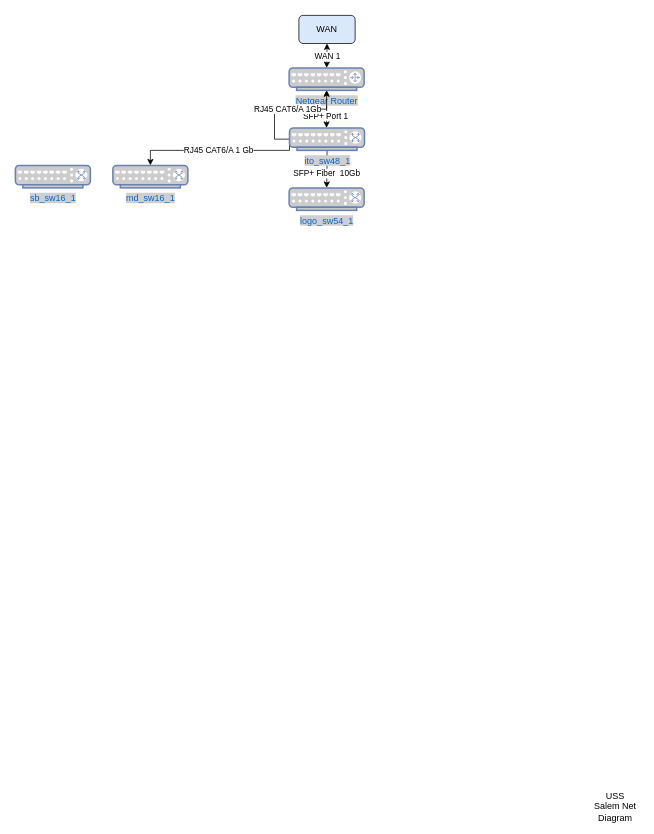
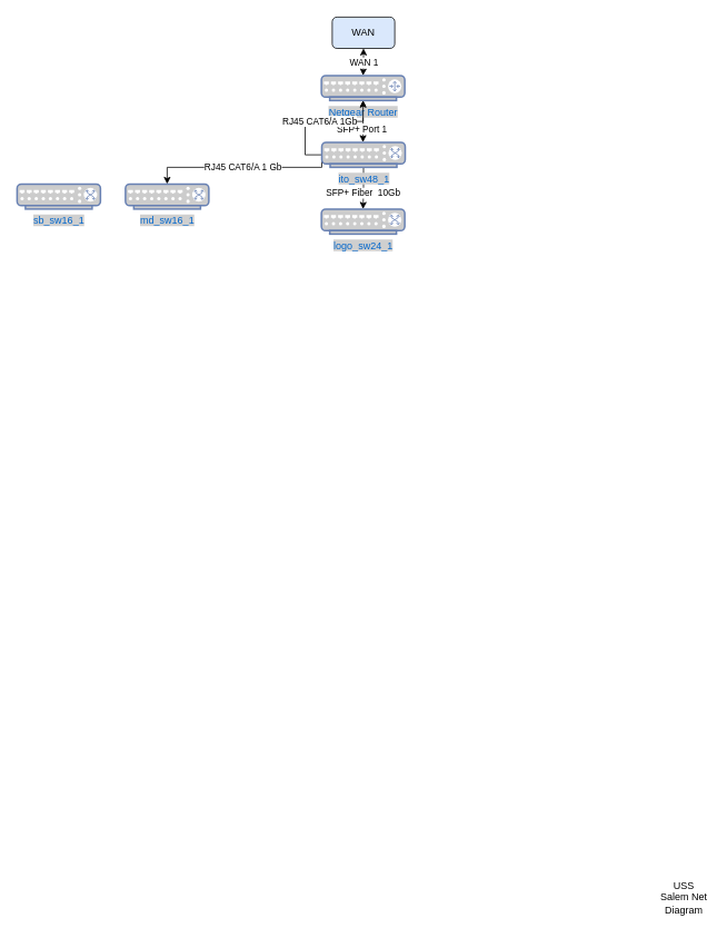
- <mxCell id="13" value="logo_sw54_1" style="fontColor=#0066CC;verticalAlign=top;verticalLabelPosition=bottom;labelPosition=center;align=center;html=1;outlineConnect=0;fillColor=#CCCCCC;strokeColor=#6881B3;gradientColor=none;gradientDirection=north;strokeWidth=2;shape=mxgraph.networks.switch;labelBackgroundColor=#CFCFCF;labelBorderColor=none;" vertex="1" parent="1"><mxGeometry x="385" y="250" width="100" height="30" as="geometry" /></mxCell>
+ <mxCell id="13" value="logo_sw24_1" style="fontColor=#0066CC;verticalAlign=top;verticalLabelPosition=bottom;labelPosition=center;align=center;html=1;outlineConnect=0;fillColor=#CCCCCC;strokeColor=#6881B3;gradientColor=none;gradientDirection=north;strokeWidth=2;shape=mxgraph.networks.switch;labelBackgroundColor=#CFCFCF;labelBorderColor=none;" vertex="1" parent="1"><mxGeometry x="385" y="250" width="100" height="30" as="geometry" /></mxCell>
